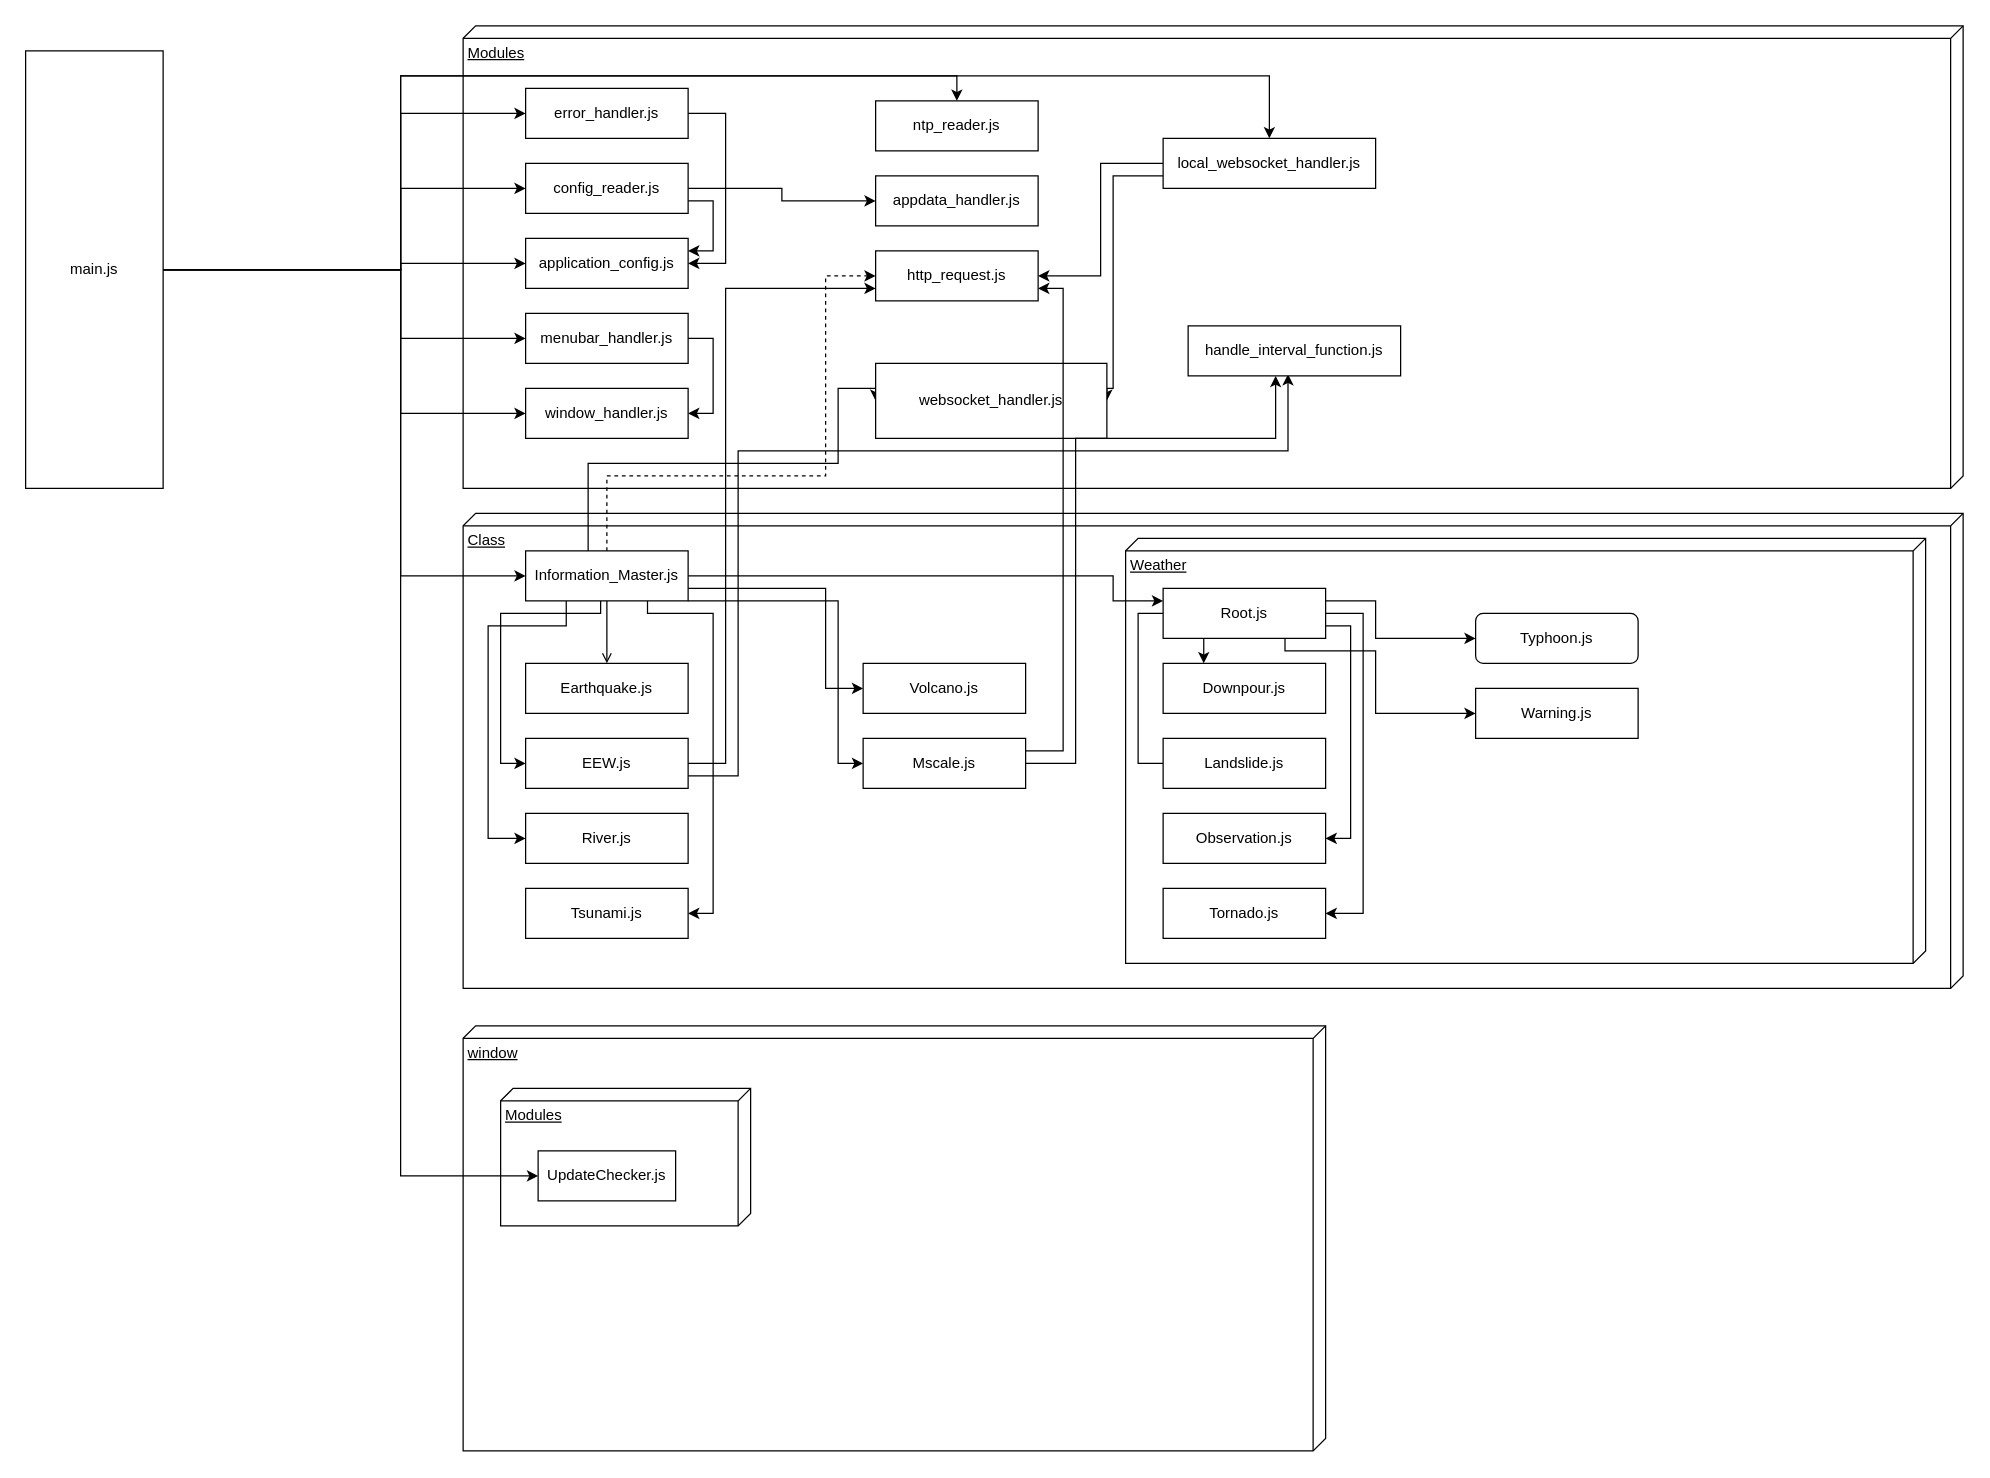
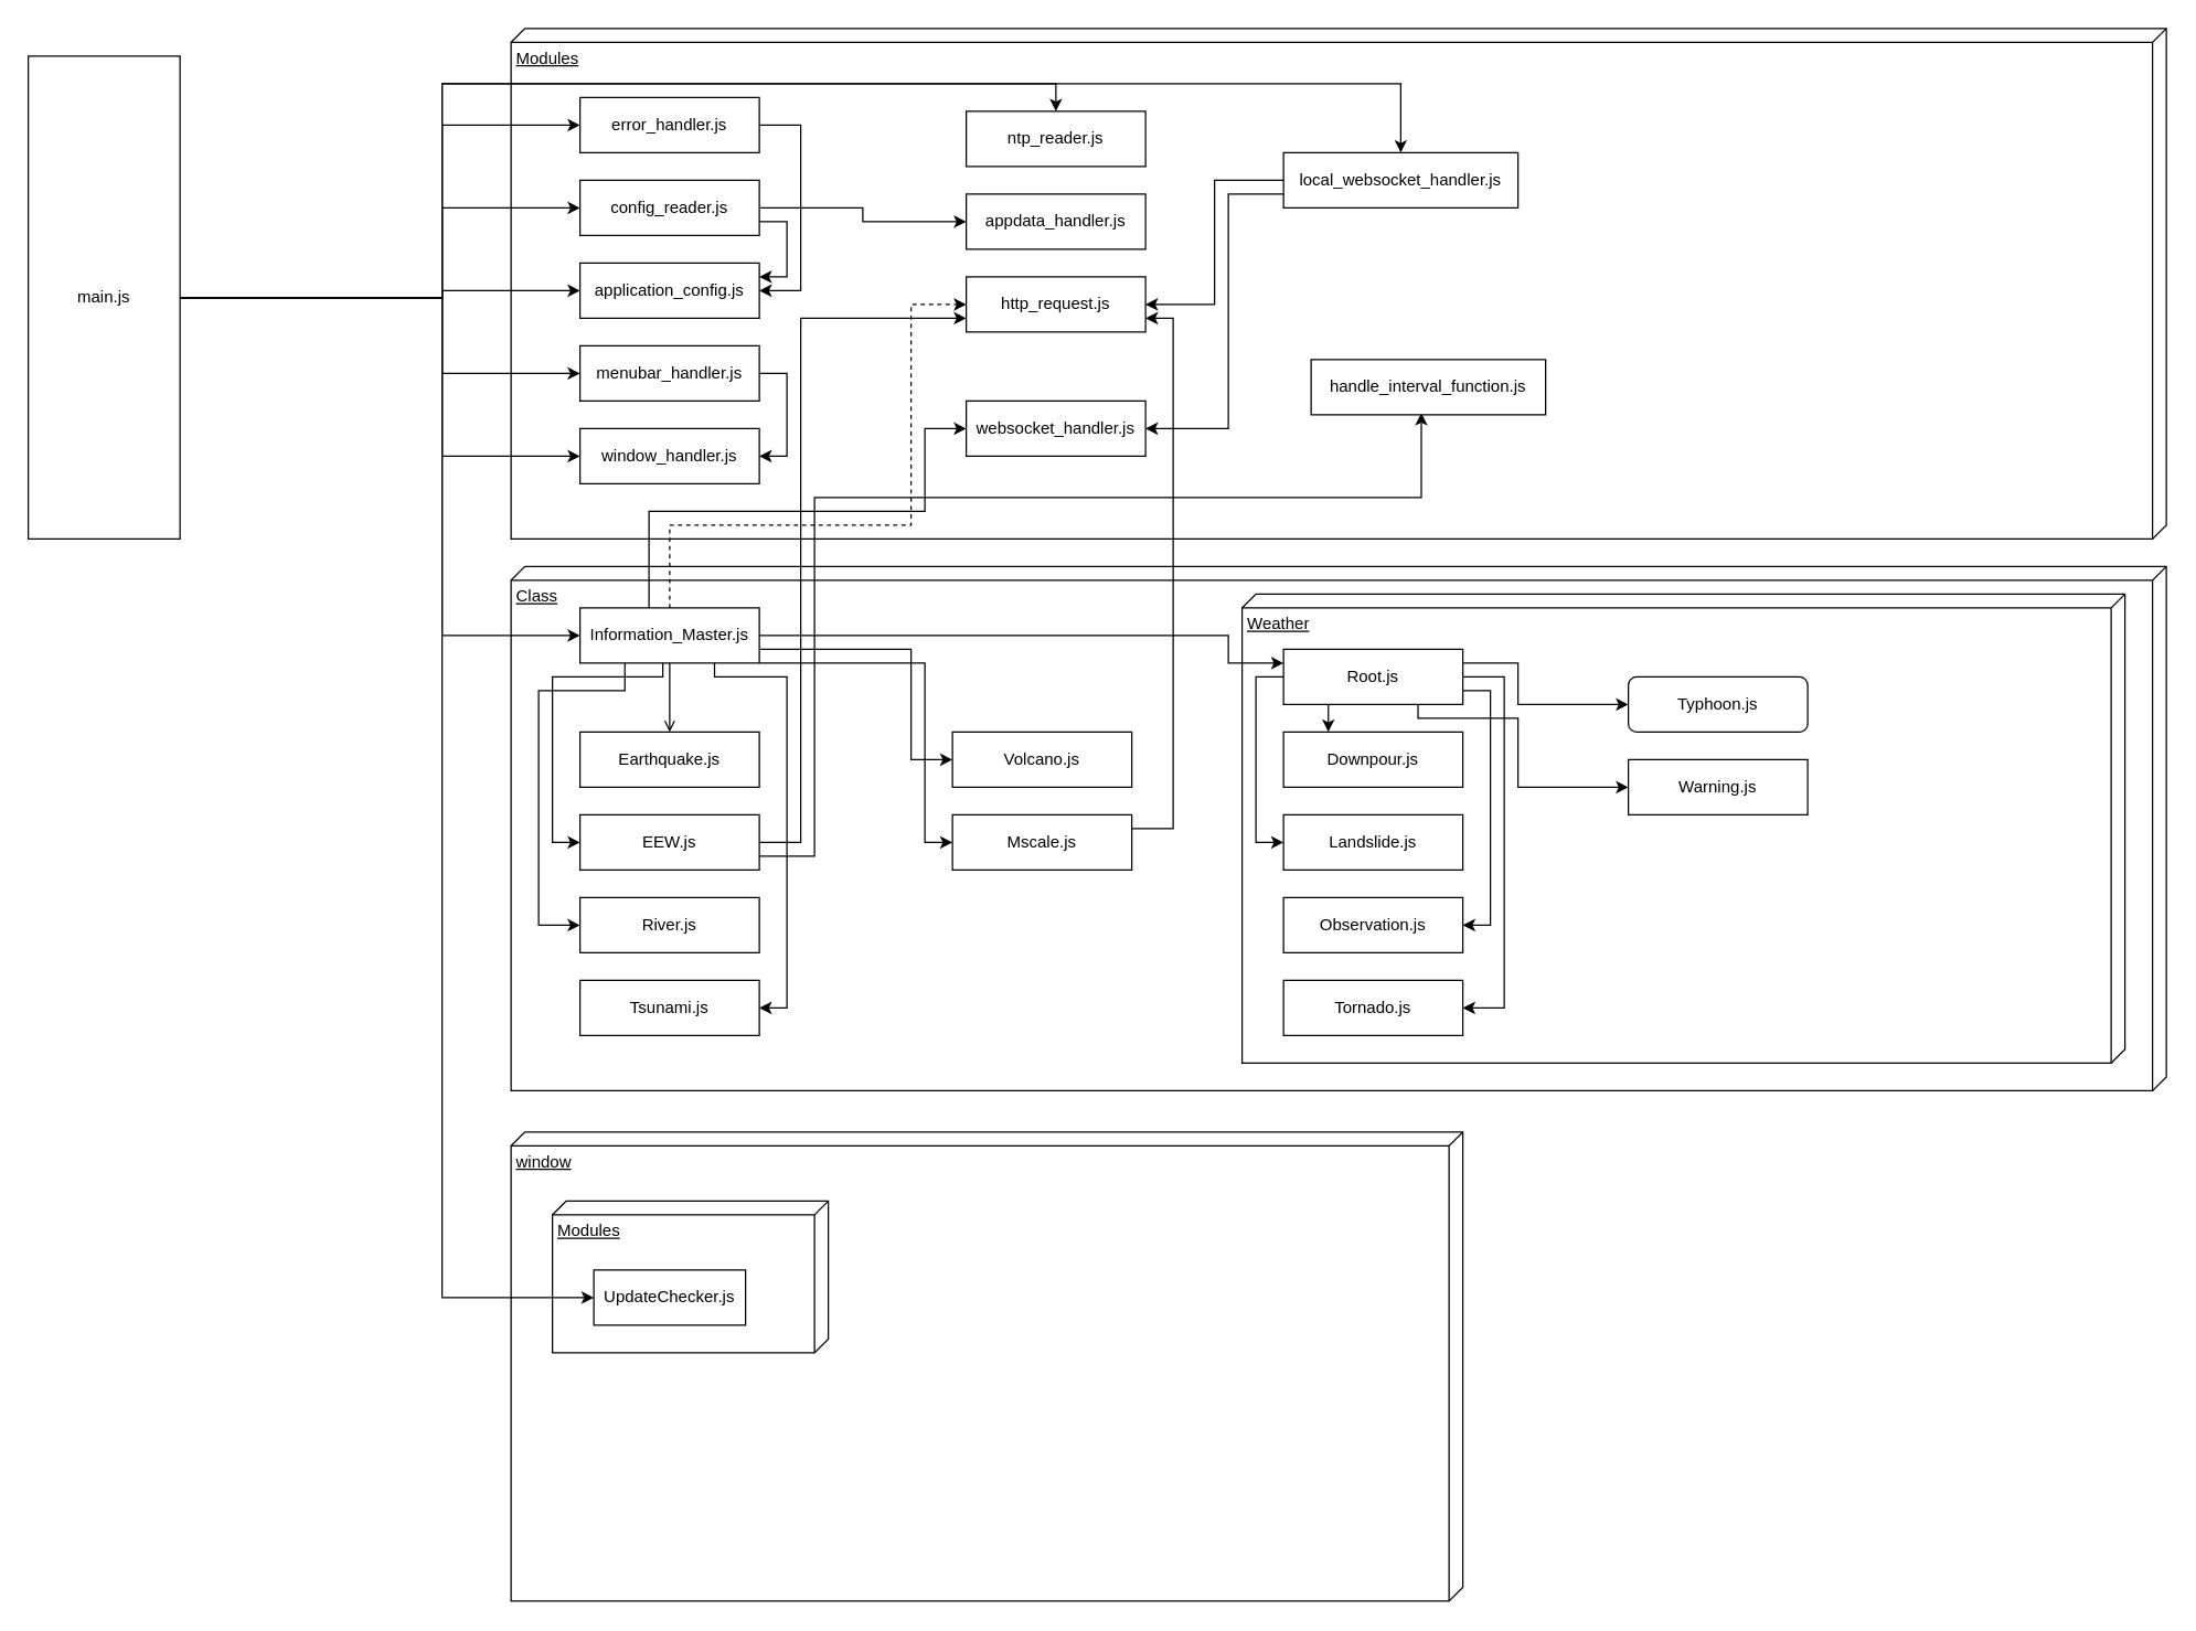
- <mxCell id="42" value="websocket_handler.js" style="html=1;whiteSpace=wrap;" parent="1" vertex="1"><mxGeometry x="700" y="290" width="185" height="60" as="geometry" /></mxCell>
+ <mxCell id="42" value="websocket_handler.js" style="html=1;whiteSpace=wrap;" parent="1" vertex="1"><mxGeometry x="700" y="290" width="130" height="40" as="geometry" /></mxCell>
- <mxCell id="64" style="edgeStyle=orthogonalEdgeStyle;rounded=0;orthogonalLoop=1;jettySize=auto;html=1;exitX=1;exitY=0.5;exitDx=0;exitDy=0;" parent="1" source="65" target="67" edge="1"><mxGeometry relative="1" as="geometry"><Array as="points"><mxPoint x="860" y="610" /><mxPoint x="860" y="350" /><mxPoint x="1020" y="350" /></Array></mxGeometry></mxCell>
- <mxCell id="44" style="edgeStyle=orthogonalEdgeStyle;rounded=0;orthogonalLoop=1;jettySize=auto;html=1;exitX=0;exitY=0.5;exitDx=0;exitDy=0;entryX=0;entryY=0.5;entryDx=0;entryDy=0;endArrow=none;" parent="1" source="49" target="52" edge="1"><mxGeometry relative="1" as="geometry"><Array as="points"><mxPoint x="910" y="490" /><mxPoint x="910" y="610" /></Array></mxGeometry></mxCell>
+ <mxCell id="44" style="edgeStyle=orthogonalEdgeStyle;rounded=0;orthogonalLoop=1;jettySize=auto;html=1;exitX=0;exitY=0.5;exitDx=0;exitDy=0;entryX=0;entryY=0.5;entryDx=0;entryDy=0;" parent="1" source="49" target="52" edge="1"><mxGeometry relative="1" as="geometry"><Array as="points"><mxPoint x="910" y="490" /><mxPoint x="910" y="610" /></Array></mxGeometry></mxCell>
